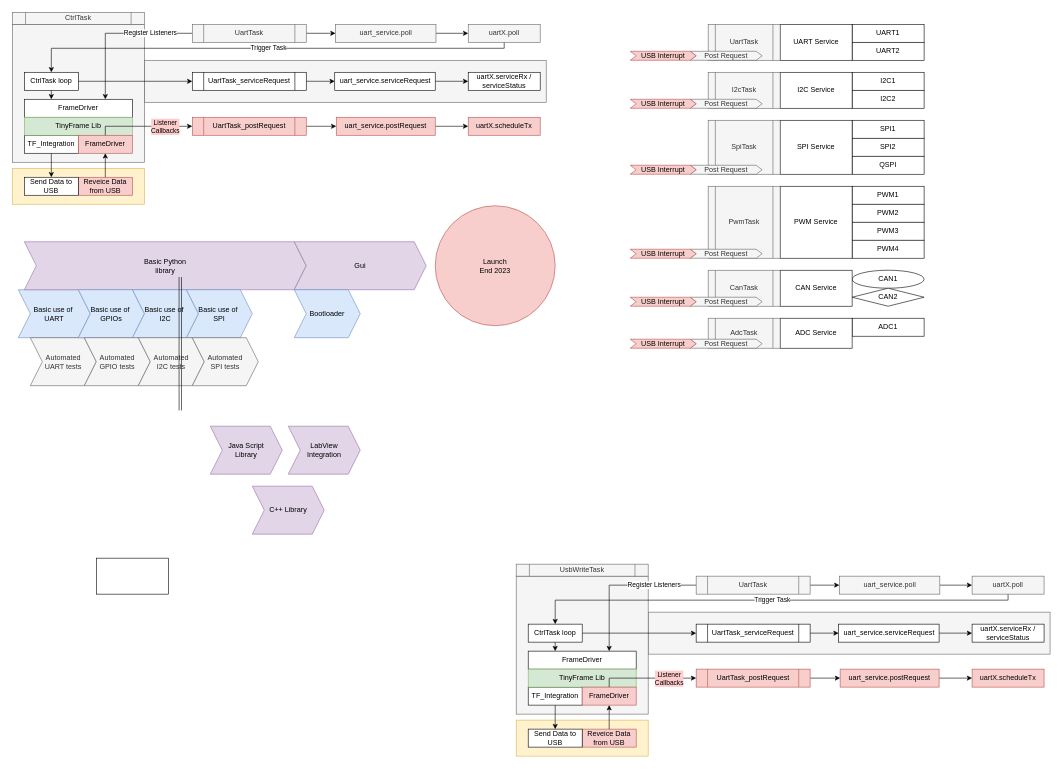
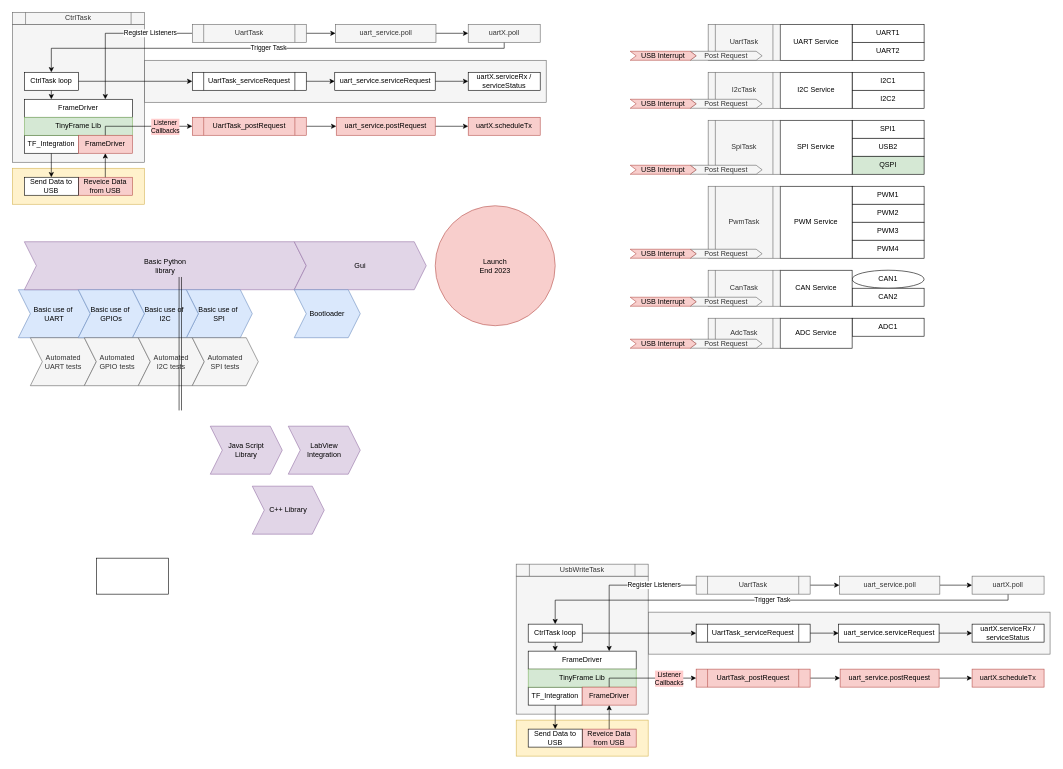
- <mxCell id="10" value="SPI2" style="rounded=0;whiteSpace=wrap;html=1;" parent="1" vertex="1"><mxGeometry x="1420" y="230" width="120" height="30" as="geometry" /></mxCell>
+ <mxCell id="10" value="USB2" style="rounded=0;whiteSpace=wrap;html=1;" parent="1" vertex="1"><mxGeometry x="1420" y="230" width="120" height="30" as="geometry" /></mxCell>
- <mxCell id="11" value="QSPI" style="rounded=0;whiteSpace=wrap;html=1;" parent="1" vertex="1"><mxGeometry x="1420" y="260" width="120" height="30" as="geometry" /></mxCell>
+ <mxCell id="11" value="QSPI" style="rounded=0;whiteSpace=wrap;html=1;fillColor=#d5e8d4;" parent="1" vertex="1"><mxGeometry x="1420" y="260" width="120" height="30" as="geometry" /></mxCell>
- <mxCell id="17" value="CAN2" style="rhombus;whiteSpace=wrap;html=1;" parent="1" vertex="1"><mxGeometry x="1420" y="480" width="120" height="30" as="geometry" /></mxCell>
+ <mxCell id="17" value="CAN2" style="rounded=0;whiteSpace=wrap;html=1;" parent="1" vertex="1"><mxGeometry x="1420" y="480" width="120" height="30" as="geometry" /></mxCell>
